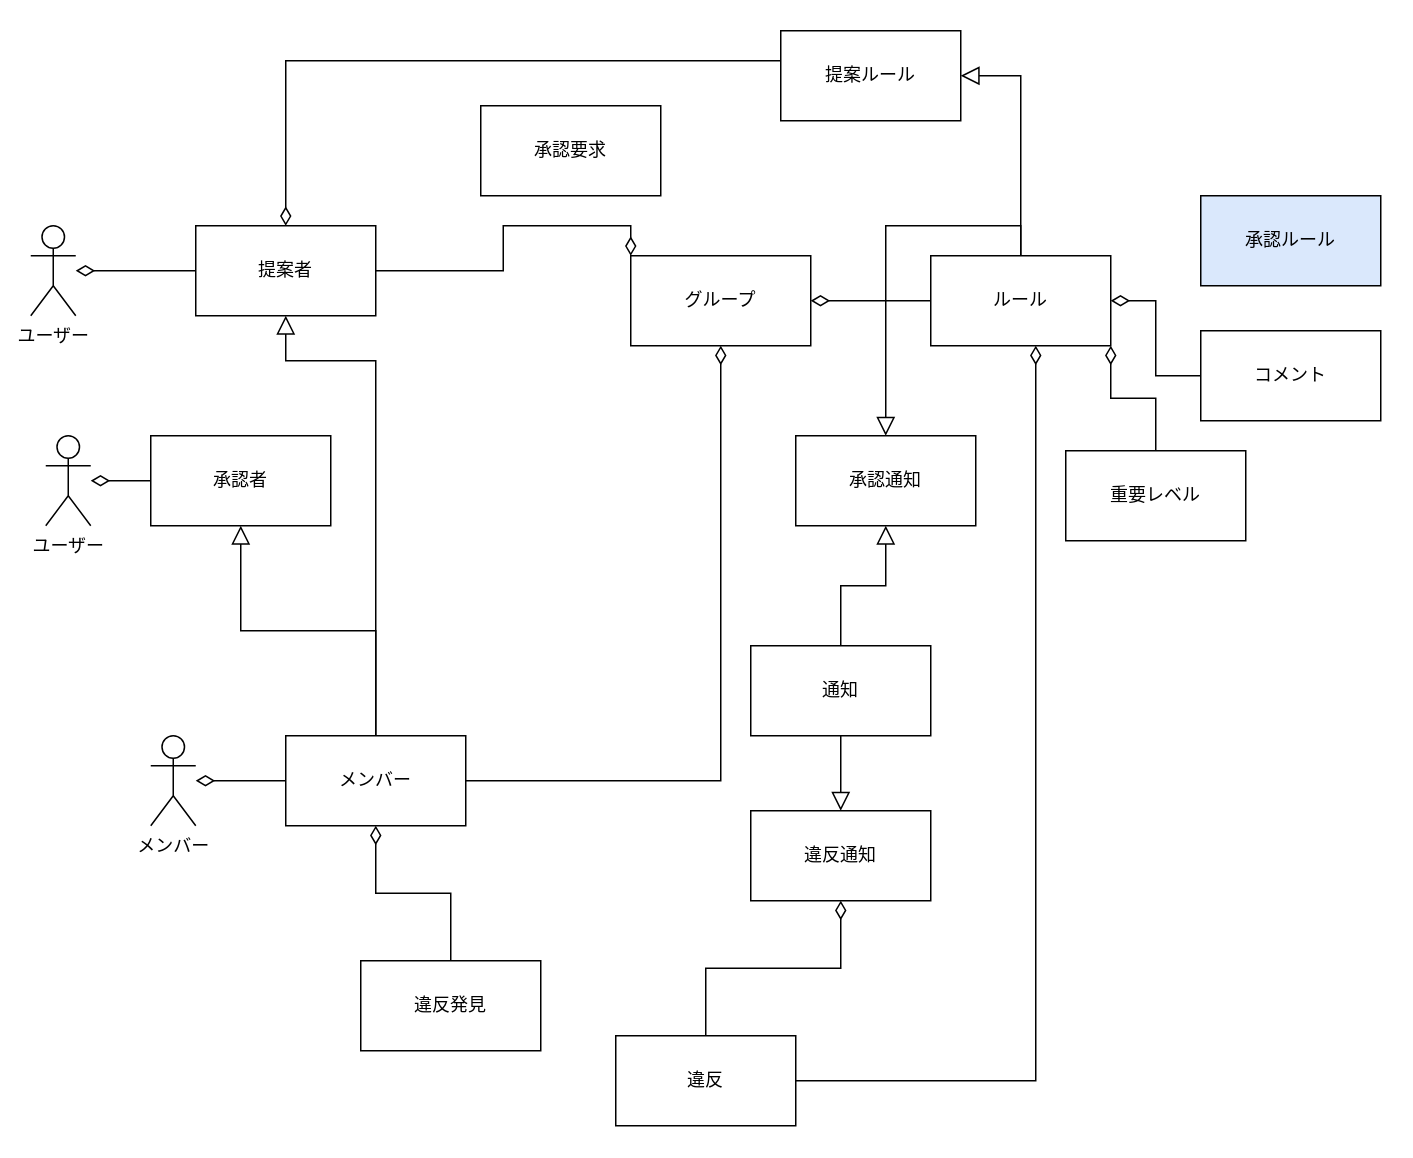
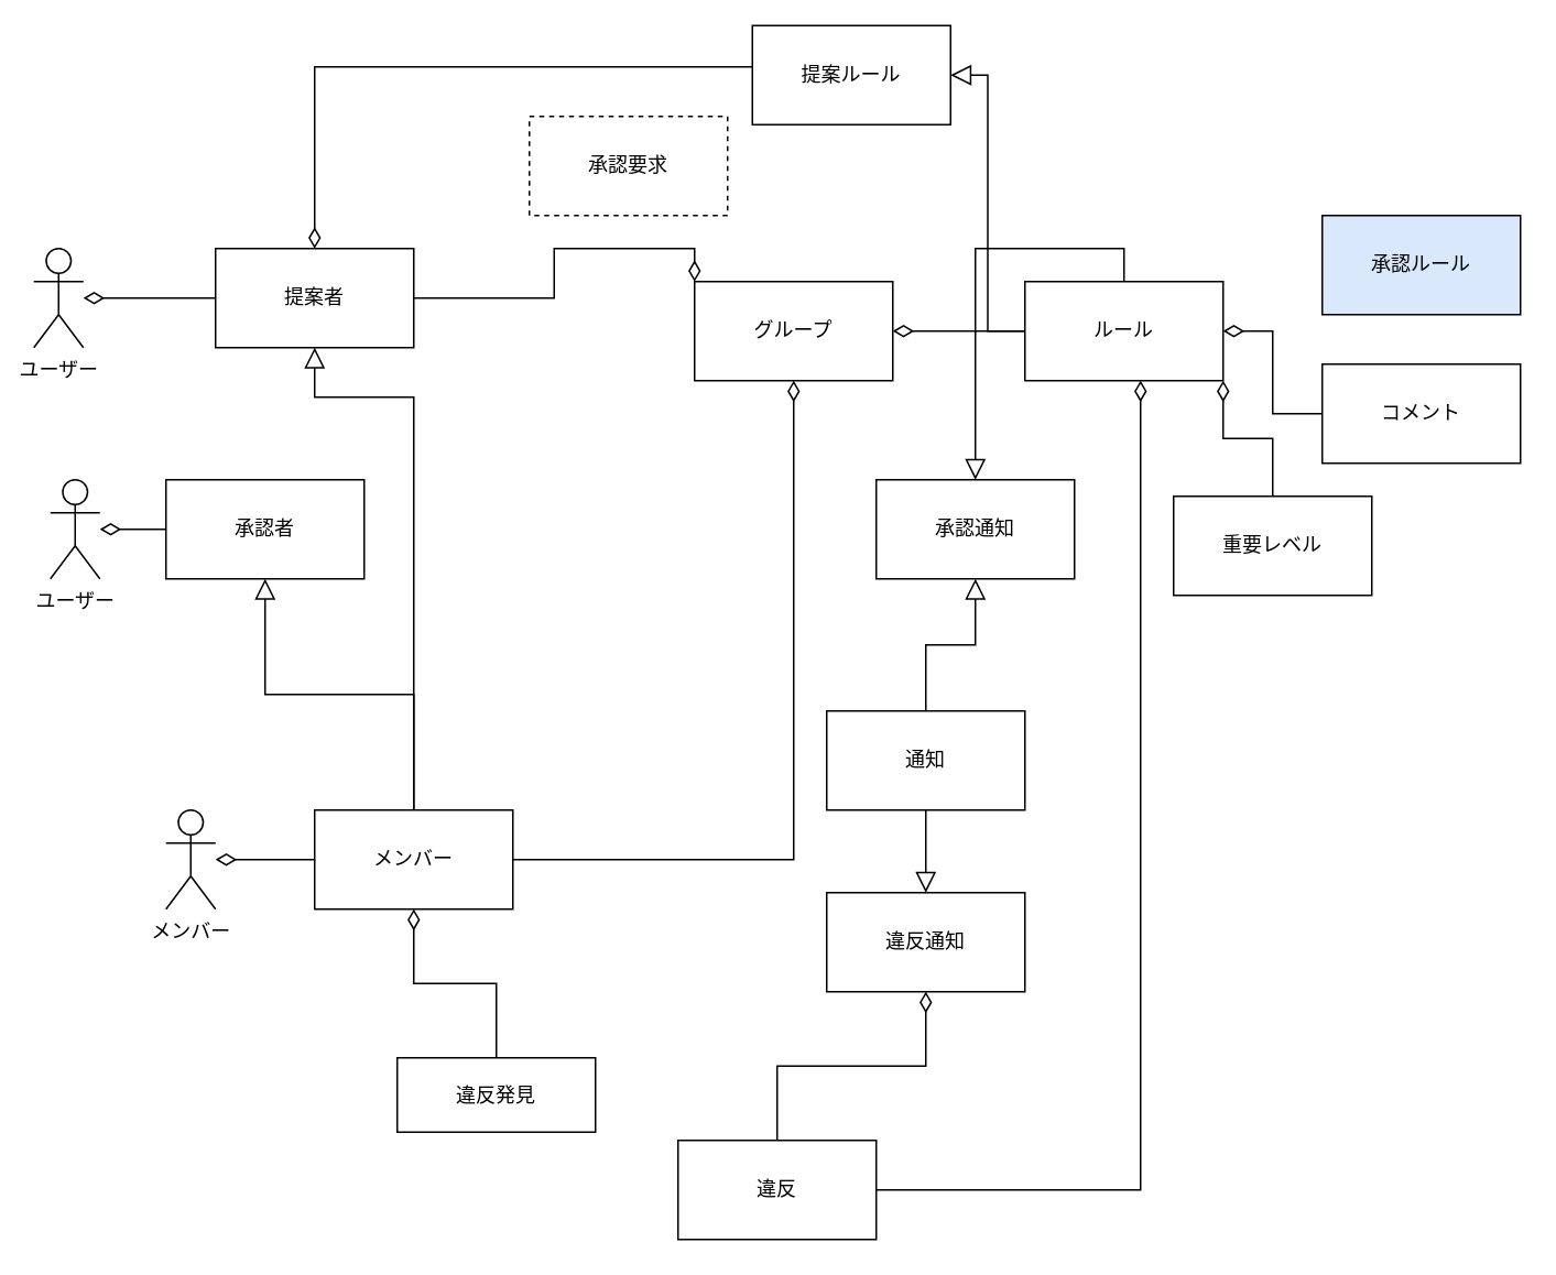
- <mxCell id="29" value="提案ルール" style="rounded=0;whiteSpace=wrap;html=1;" vertex="1" parent="1"><mxGeometry x="520" y="20" width="120" height="60" as="geometry" /></mxCell>
+ <mxCell id="29" value="提案ルール" style="rounded=0;whiteSpace=wrap;html=1;" vertex="1" parent="1"><mxGeometry x="455" y="15" width="120" height="60" as="geometry" /></mxCell>
- <mxCell id="14" value="承認要求" style="rounded=0;whiteSpace=wrap;html=1;" vertex="1" parent="1"><mxGeometry x="320" y="70" width="120" height="60" as="geometry" /></mxCell>
+ <mxCell id="14" value="承認要求" style="rounded=0;whiteSpace=wrap;html=1;dashed=1;" vertex="1" parent="1"><mxGeometry x="320" y="70" width="120" height="60" as="geometry" /></mxCell>
- <mxCell id="20" value="違反発見" style="rounded=0;whiteSpace=wrap;html=1;" vertex="1" parent="1"><mxGeometry x="240" y="640" width="120" height="60" as="geometry" /></mxCell>
+ <mxCell id="20" value="違反発見" style="rounded=0;whiteSpace=wrap;html=1;" vertex="1" parent="1"><mxGeometry x="240" y="640" width="120" height="45" as="geometry" /></mxCell>
